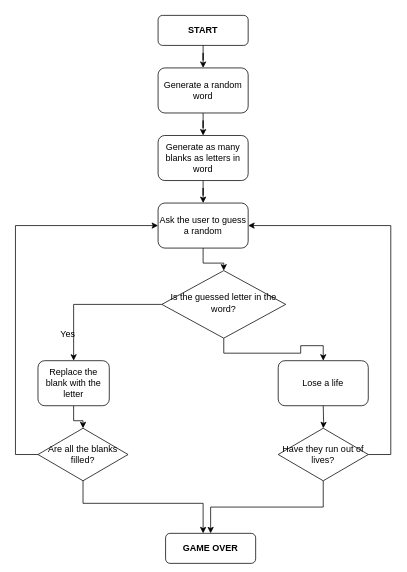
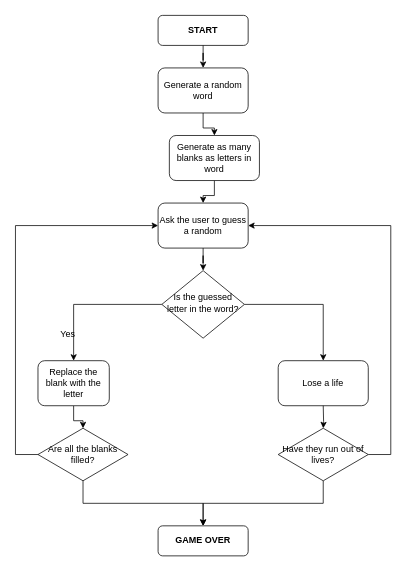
- <mxCell id="7" value="Generate as many blanks as letters in word" style="rounded=1;whiteSpace=wrap;html=1;" vertex="1" parent="1"><mxGeometry x="210" y="180" width="120" height="60" as="geometry" /></mxCell>
+ <mxCell id="7" value="Generate as many blanks as letters in word" style="rounded=1;whiteSpace=wrap;html=1;" vertex="1" parent="1"><mxGeometry x="225" y="180" width="120" height="60" as="geometry" /></mxCell>
- <mxCell id="10" value="Is the guessed letter in the word?&lt;br&gt;" style="rhombus;whiteSpace=wrap;html=1;shadow=0;fontFamily=Helvetica;fontSize=12;align=center;strokeWidth=1;spacing=6;spacingTop=-4;" parent="1" vertex="1"><mxGeometry x="215" y="360" width="165" height="90" as="geometry" /></mxCell>
+ <mxCell id="10" value="Is the guessed letter in the word?&lt;br&gt;" style="rhombus;whiteSpace=wrap;html=1;shadow=0;fontFamily=Helvetica;fontSize=12;align=center;strokeWidth=1;spacing=6;spacingTop=-4;" parent="1" vertex="1"><mxGeometry x="215" y="360" width="110" height="90" as="geometry" /></mxCell>
- <mxCell id="24" value="&lt;b&gt;GAME OVER&lt;/b&gt;" style="rounded=1;whiteSpace=wrap;html=1;arcSize=15;" vertex="1" parent="1"><mxGeometry x="220" y="710" width="120" height="40" as="geometry" /></mxCell>
+ <mxCell id="24" value="&lt;b&gt;GAME OVER&lt;/b&gt;" style="rounded=1;whiteSpace=wrap;html=1;arcSize=15;" vertex="1" parent="1"><mxGeometry x="210" y="700" width="120" height="40" as="geometry" /></mxCell>
